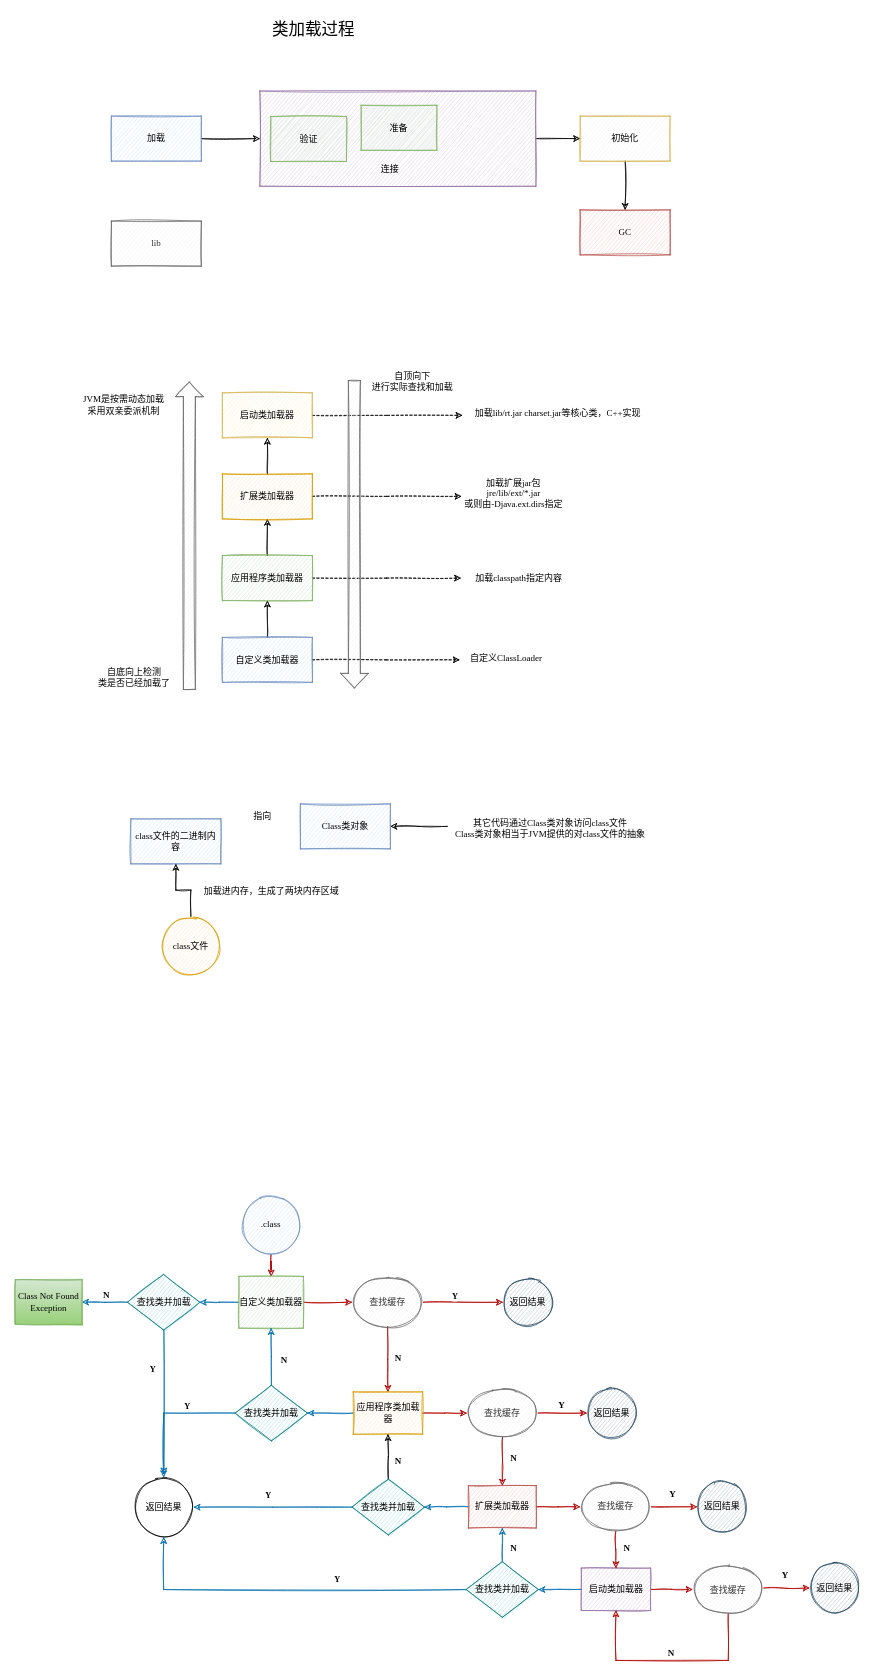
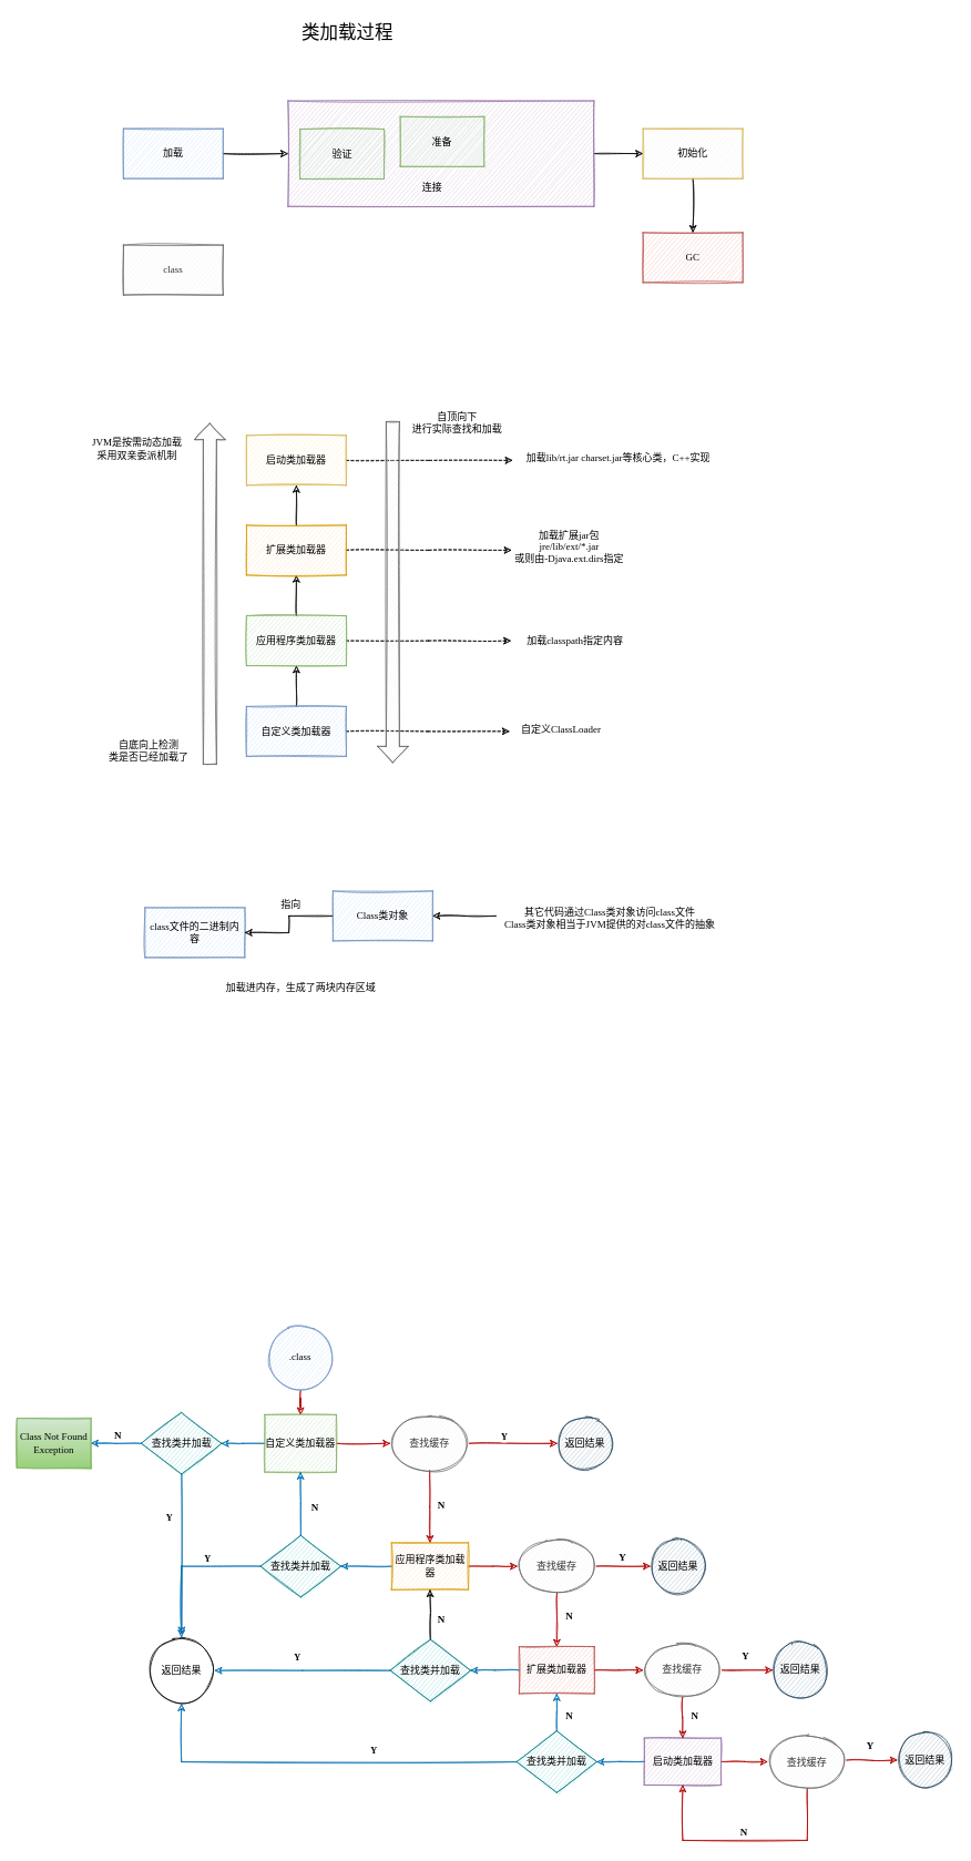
- <mxCell id="2" value="lib" style="rounded=0;whiteSpace=wrap;html=1;fontFamily=Ubuntu, Misans;fillColor=#f5f5f5;strokeColor=#666666;fontColor=#333333;sketch=1;" parent="1" vertex="1"><mxGeometry x="148" y="294" width="120" height="60" as="geometry" /></mxCell>
+ <mxCell id="2" value="class" style="rounded=0;whiteSpace=wrap;html=1;fontFamily=Ubuntu, Misans;fillColor=#f5f5f5;strokeColor=#666666;fontColor=#333333;sketch=1;" parent="1" vertex="1"><mxGeometry x="148" y="294" width="120" height="60" as="geometry" /></mxCell>
+ <mxCell id="29" style="edgeStyle=orthogonalEdgeStyle;rounded=0;sketch=1;orthogonalLoop=1;jettySize=auto;html=1;entryX=1;entryY=0.5;entryDx=0;entryDy=0;fontFamily=Ubuntu, Misans;" parent="1" source="31" target="27" edge="1"><mxGeometry relative="1" as="geometry" /></mxCell>
- <mxCell id="25" value="" style="edgeStyle=orthogonalEdgeStyle;rounded=0;sketch=1;orthogonalLoop=1;jettySize=auto;html=1;fontFamily=Ubuntu, Misans;" parent="1" source="26" target="27" edge="1"><mxGeometry relative="1" as="geometry" /></mxCell>
- <mxCell id="26" value="class文件" style="ellipse;whiteSpace=wrap;html=1;aspect=fixed;shadow=0;sketch=1;fontFamily=Ubuntu, Misans;fillColor=#ffe6cc;strokeColor=#d79b00;rounded=0;" parent="1" vertex="1"><mxGeometry x="214" y="1221" width="80" height="80" as="geometry" /></mxCell>
